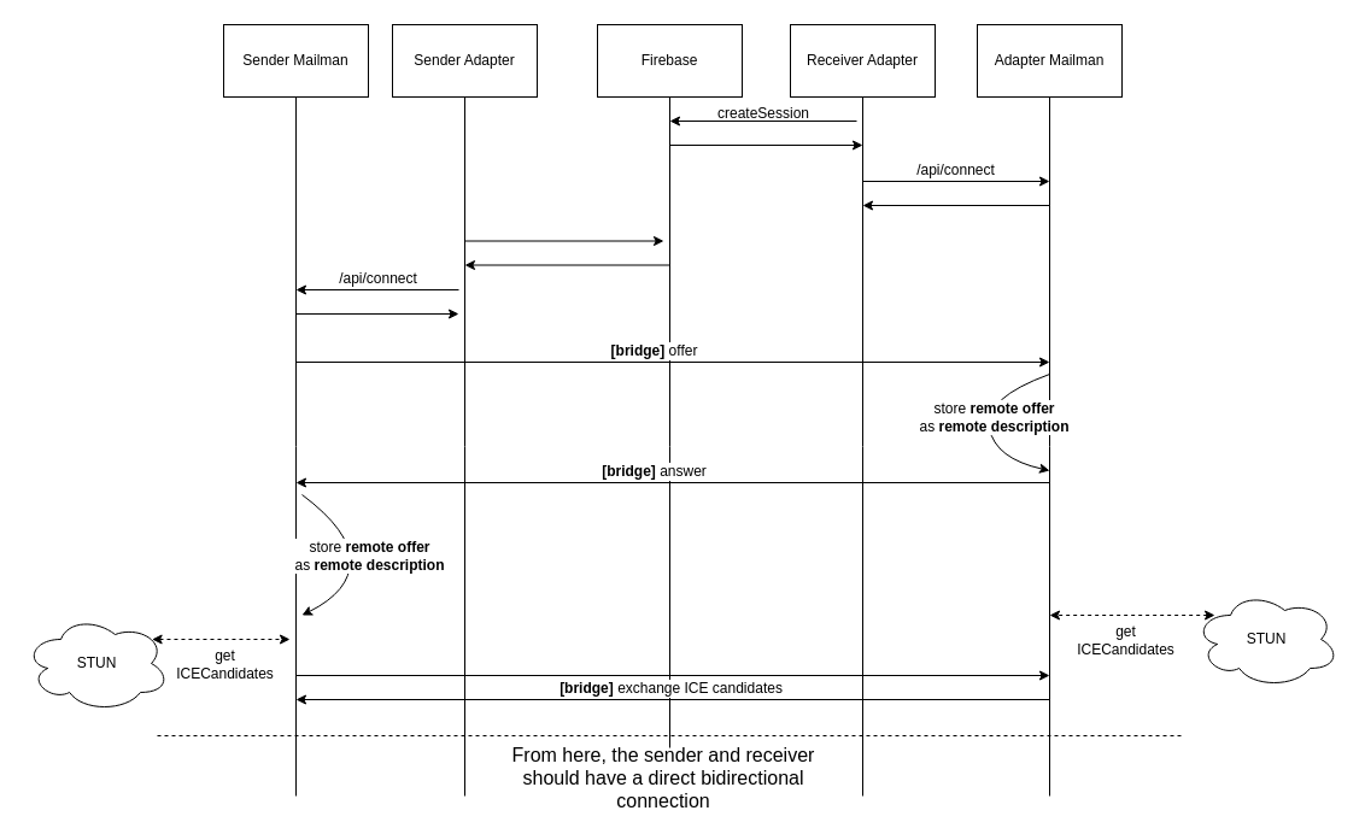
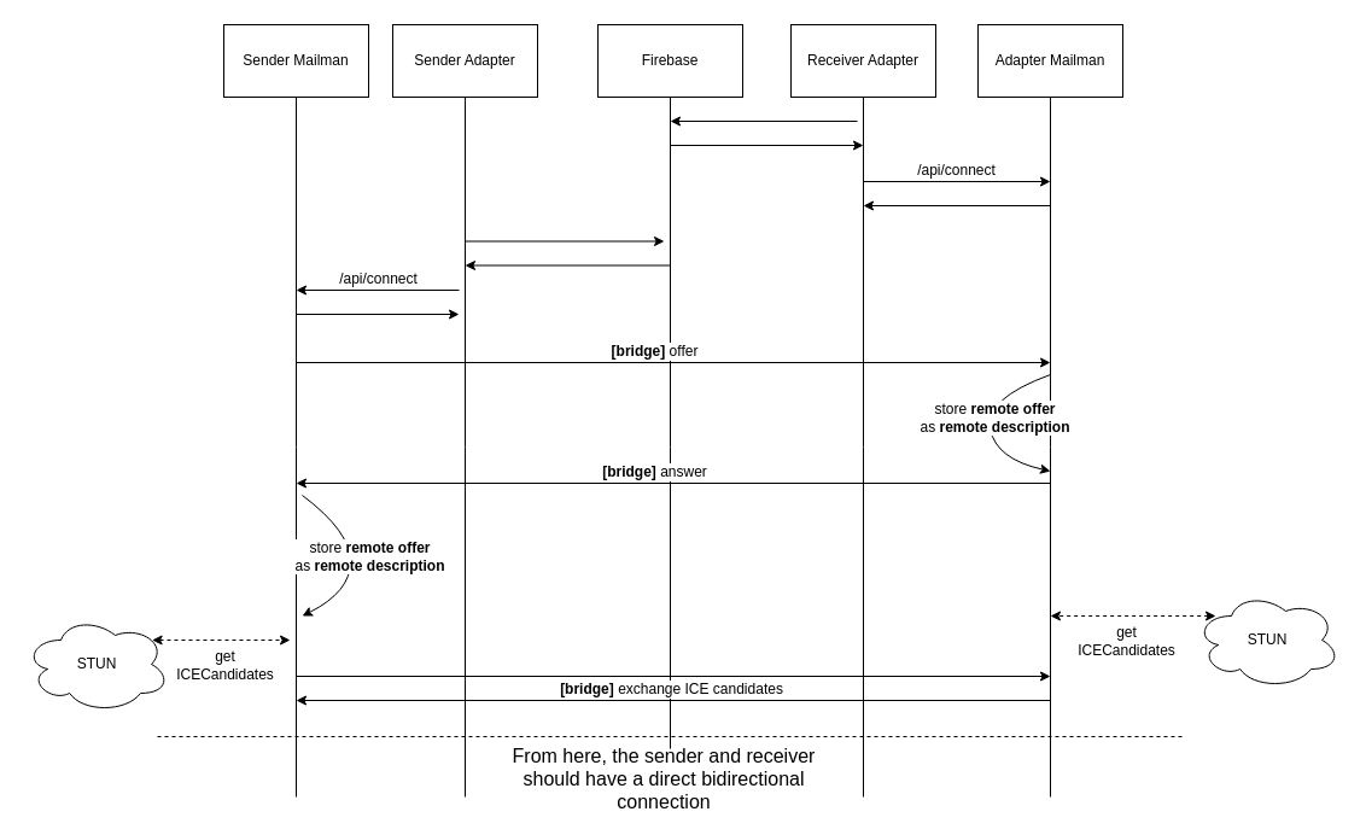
- <mxCell id="13" value="createSession" style="text;html=1;resizable=0;points=[];autosize=1;align=left;verticalAlign=top;spacingTop=-4;" vertex="1" parent="1"><mxGeometry x="593" y="84" width="90" height="20" as="geometry" /></mxCell>
